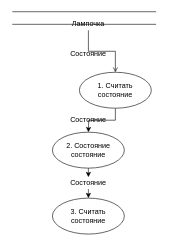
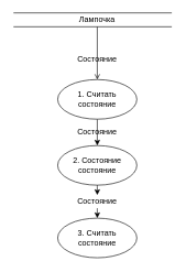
- <mxCell id="4" value="Лампочка" style="text;html=1;strokeColor=none;fillColor=none;align=center;verticalAlign=middle;whiteSpace=wrap;rounded=0;" parent="1" vertex="1"><mxGeometry x="47" y="30" width="200" height="20" as="geometry" /></mxCell>
+ <mxCell id="4" value="Лампочка" style="text;html=1;strokeColor=none;fillColor=none;align=center;verticalAlign=middle;whiteSpace=wrap;rounded=0;" parent="1" vertex="1"><mxGeometry x="47" y="20" width="200" height="20" as="geometry" /></mxCell>
- <mxCell id="6" value="1. Считать состояние" style="ellipse;whiteSpace=wrap;html=1;" parent="1" vertex="1"><mxGeometry x="132" y="120" width="120" height="60" as="geometry" /></mxCell>
+ <mxCell id="6" value="1. Считать состояние" style="ellipse;whiteSpace=wrap;html=1;" parent="1" vertex="1"><mxGeometry x="87" y="120" width="120" height="60" as="geometry" /></mxCell>
